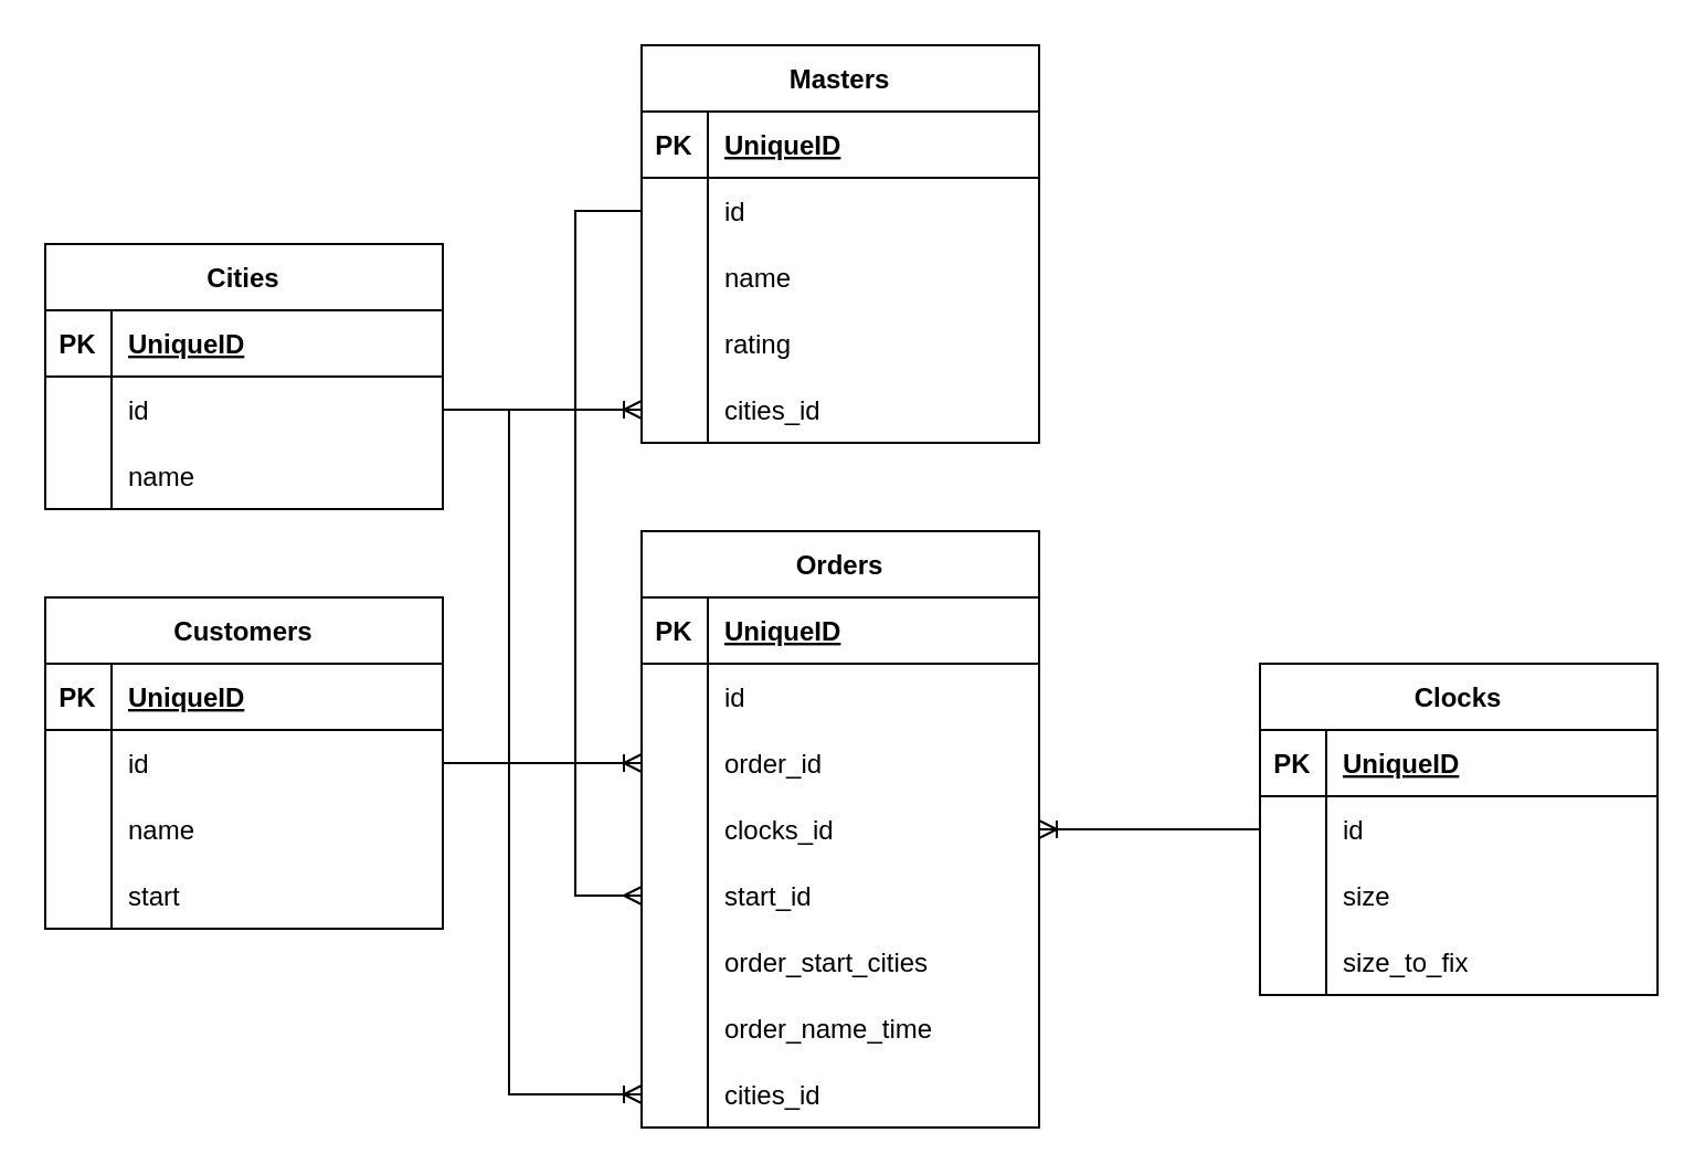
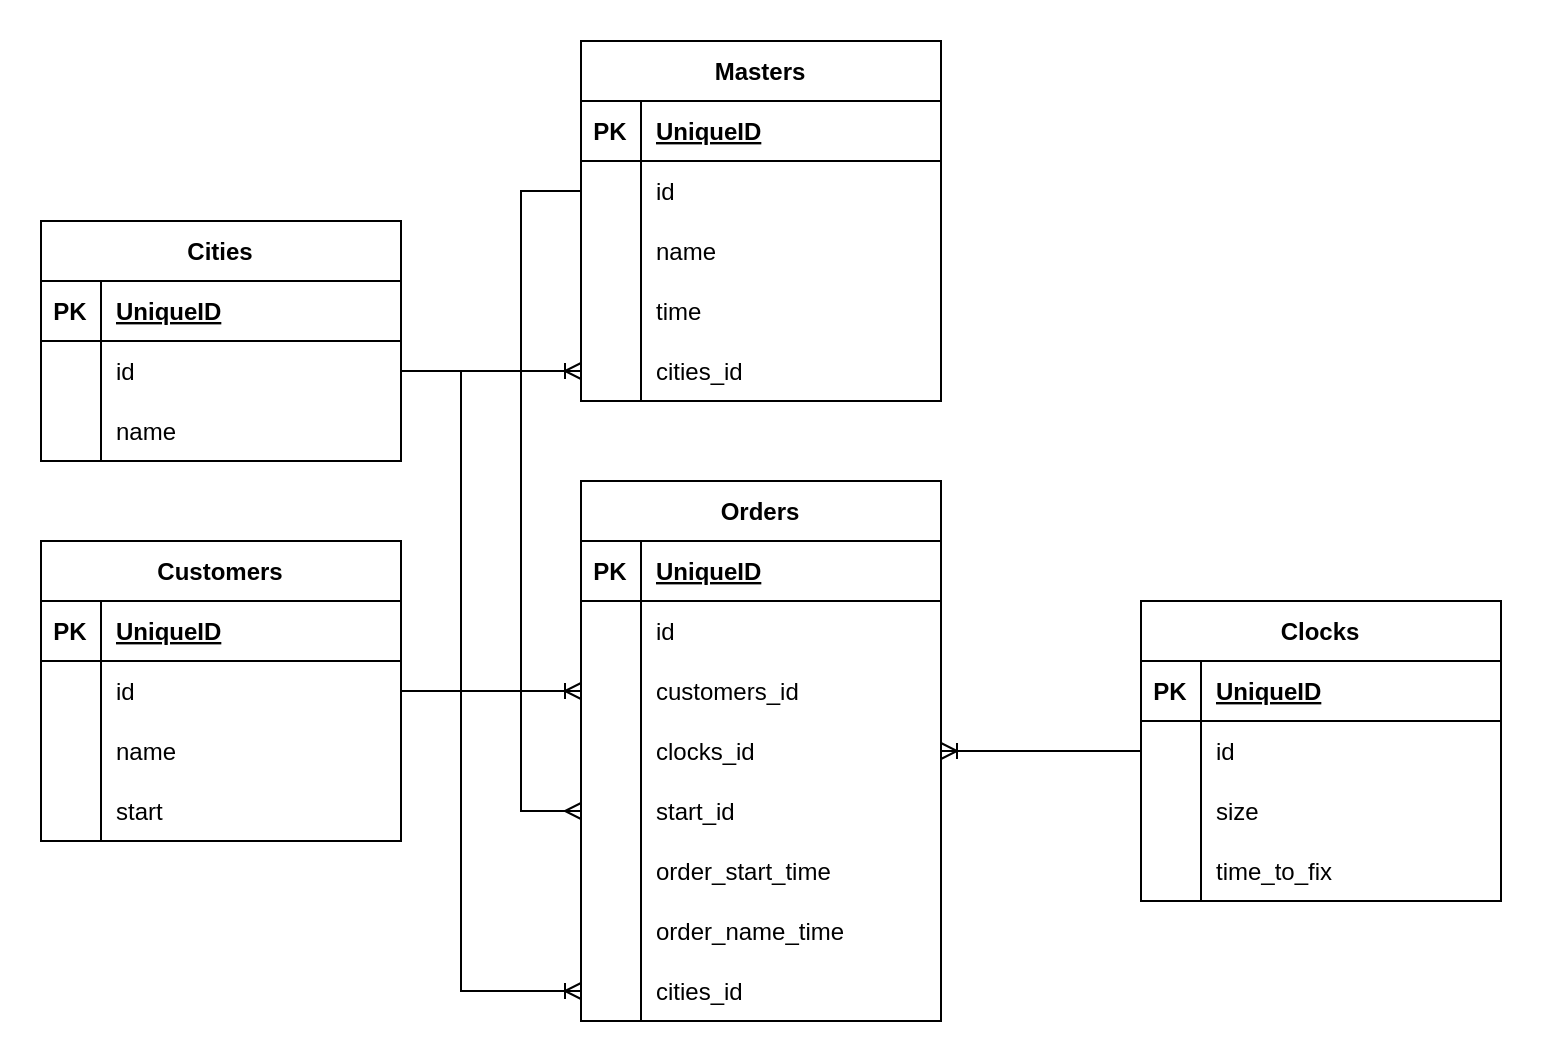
- <mxCell id="80" value="rating" style="shape=partialRectangle;connectable=0;fillColor=none;top=0;left=0;bottom=0;right=0;align=left;spacingLeft=6;overflow=hidden;shadow=0;sketch=0;" parent="78" vertex="1"><mxGeometry x="30" width="150" height="30" as="geometry"><mxRectangle width="150" height="30" as="alternateBounds" /></mxGeometry></mxCell>
+ <mxCell id="80" value="time" style="shape=partialRectangle;connectable=0;fillColor=none;top=0;left=0;bottom=0;right=0;align=left;spacingLeft=6;overflow=hidden;shadow=0;sketch=0;" parent="78" vertex="1"><mxGeometry x="30" width="150" height="30" as="geometry"><mxRectangle width="150" height="30" as="alternateBounds" /></mxGeometry></mxCell>
- <mxCell id="34" value="order_id" style="shape=partialRectangle;connectable=0;fillColor=none;top=0;left=0;bottom=0;right=0;align=left;spacingLeft=6;overflow=hidden;shadow=0;sketch=0;" parent="32" vertex="1"><mxGeometry x="30" width="150" height="30" as="geometry"><mxRectangle width="150" height="30" as="alternateBounds" /></mxGeometry></mxCell>
+ <mxCell id="34" value="customers_id" style="shape=partialRectangle;connectable=0;fillColor=none;top=0;left=0;bottom=0;right=0;align=left;spacingLeft=6;overflow=hidden;shadow=0;sketch=0;" parent="32" vertex="1"><mxGeometry x="30" width="150" height="30" as="geometry"><mxRectangle width="150" height="30" as="alternateBounds" /></mxGeometry></mxCell>
- <mxCell id="43" value="order_start_cities" style="shape=partialRectangle;connectable=0;fillColor=none;top=0;left=0;bottom=0;right=0;align=left;spacingLeft=6;overflow=hidden;shadow=0;sketch=0;" parent="41" vertex="1"><mxGeometry x="30" width="150" height="30" as="geometry"><mxRectangle width="150" height="30" as="alternateBounds" /></mxGeometry></mxCell>
+ <mxCell id="43" value="order_start_time" style="shape=partialRectangle;connectable=0;fillColor=none;top=0;left=0;bottom=0;right=0;align=left;spacingLeft=6;overflow=hidden;shadow=0;sketch=0;" parent="41" vertex="1"><mxGeometry x="30" width="150" height="30" as="geometry"><mxRectangle width="150" height="30" as="alternateBounds" /></mxGeometry></mxCell>
- <mxCell id="24" value="size_to_fix" style="shape=partialRectangle;connectable=0;fillColor=none;top=0;left=0;bottom=0;right=0;align=left;spacingLeft=6;overflow=hidden;shadow=0;sketch=0;" parent="22" vertex="1"><mxGeometry x="30" width="150" height="30" as="geometry"><mxRectangle width="150" height="30" as="alternateBounds" /></mxGeometry></mxCell>
+ <mxCell id="24" value="time_to_fix" style="shape=partialRectangle;connectable=0;fillColor=none;top=0;left=0;bottom=0;right=0;align=left;spacingLeft=6;overflow=hidden;shadow=0;sketch=0;" parent="22" vertex="1"><mxGeometry x="30" width="150" height="30" as="geometry"><mxRectangle width="150" height="30" as="alternateBounds" /></mxGeometry></mxCell>
